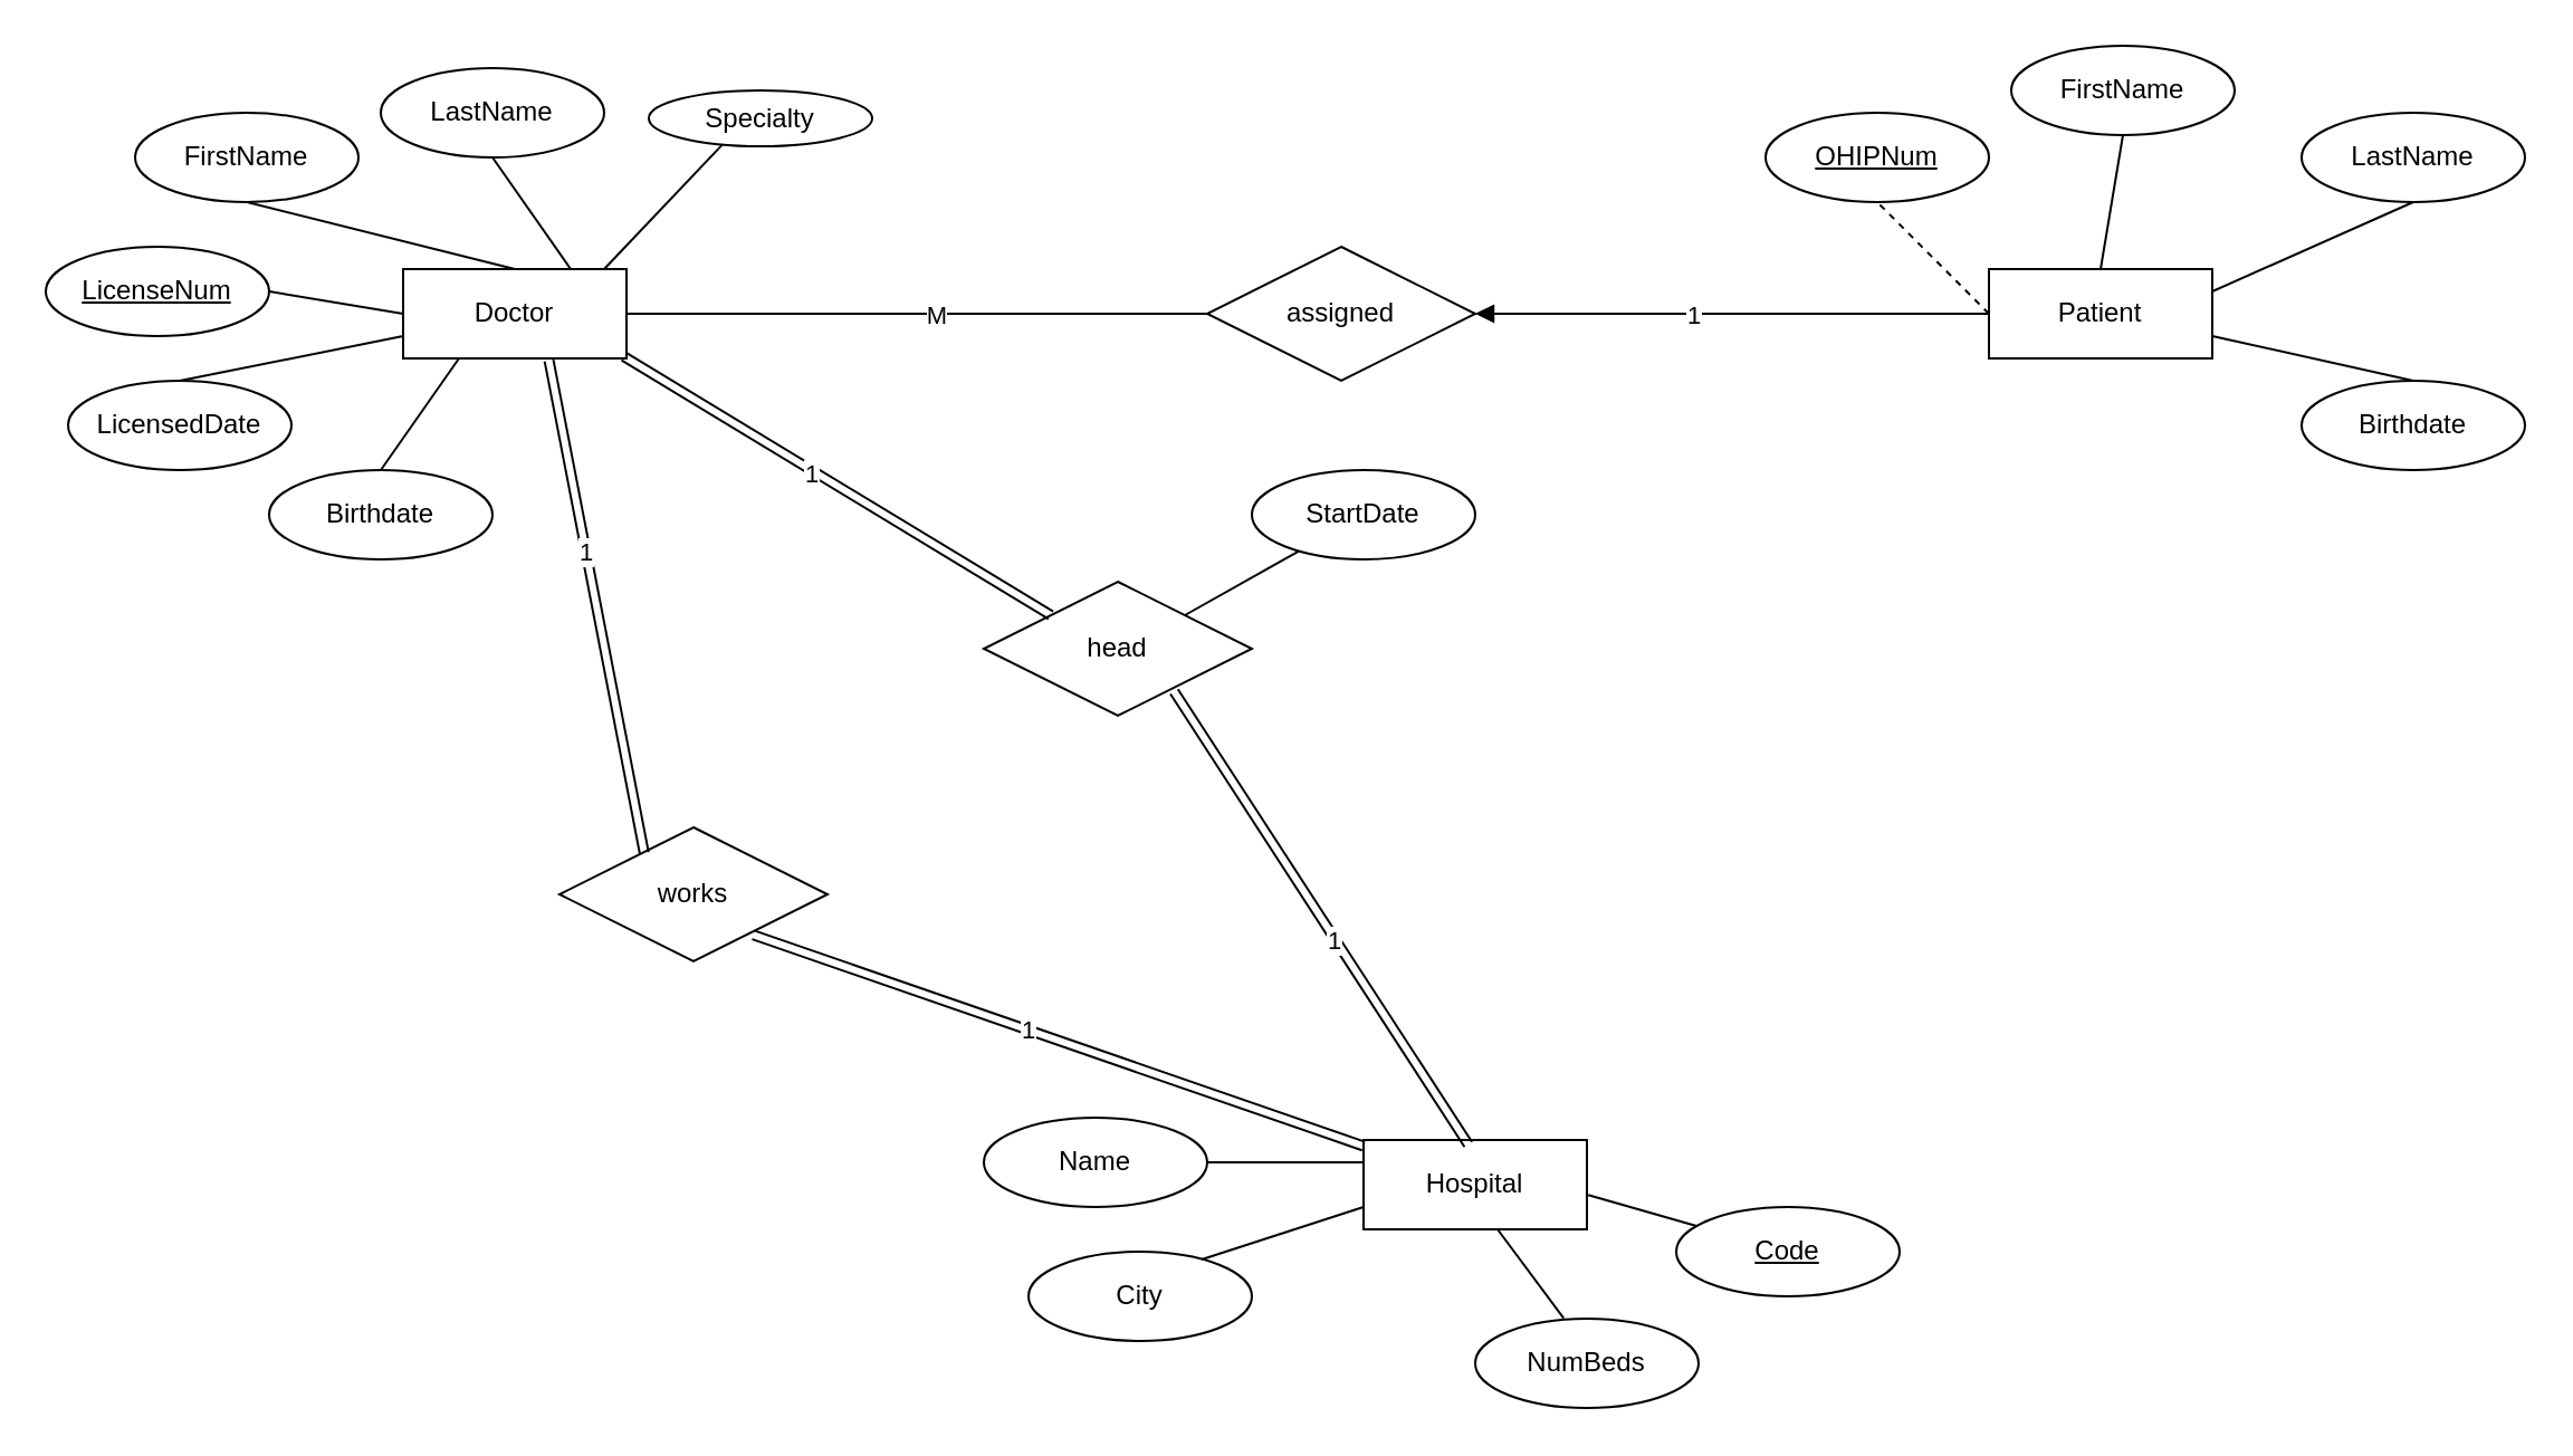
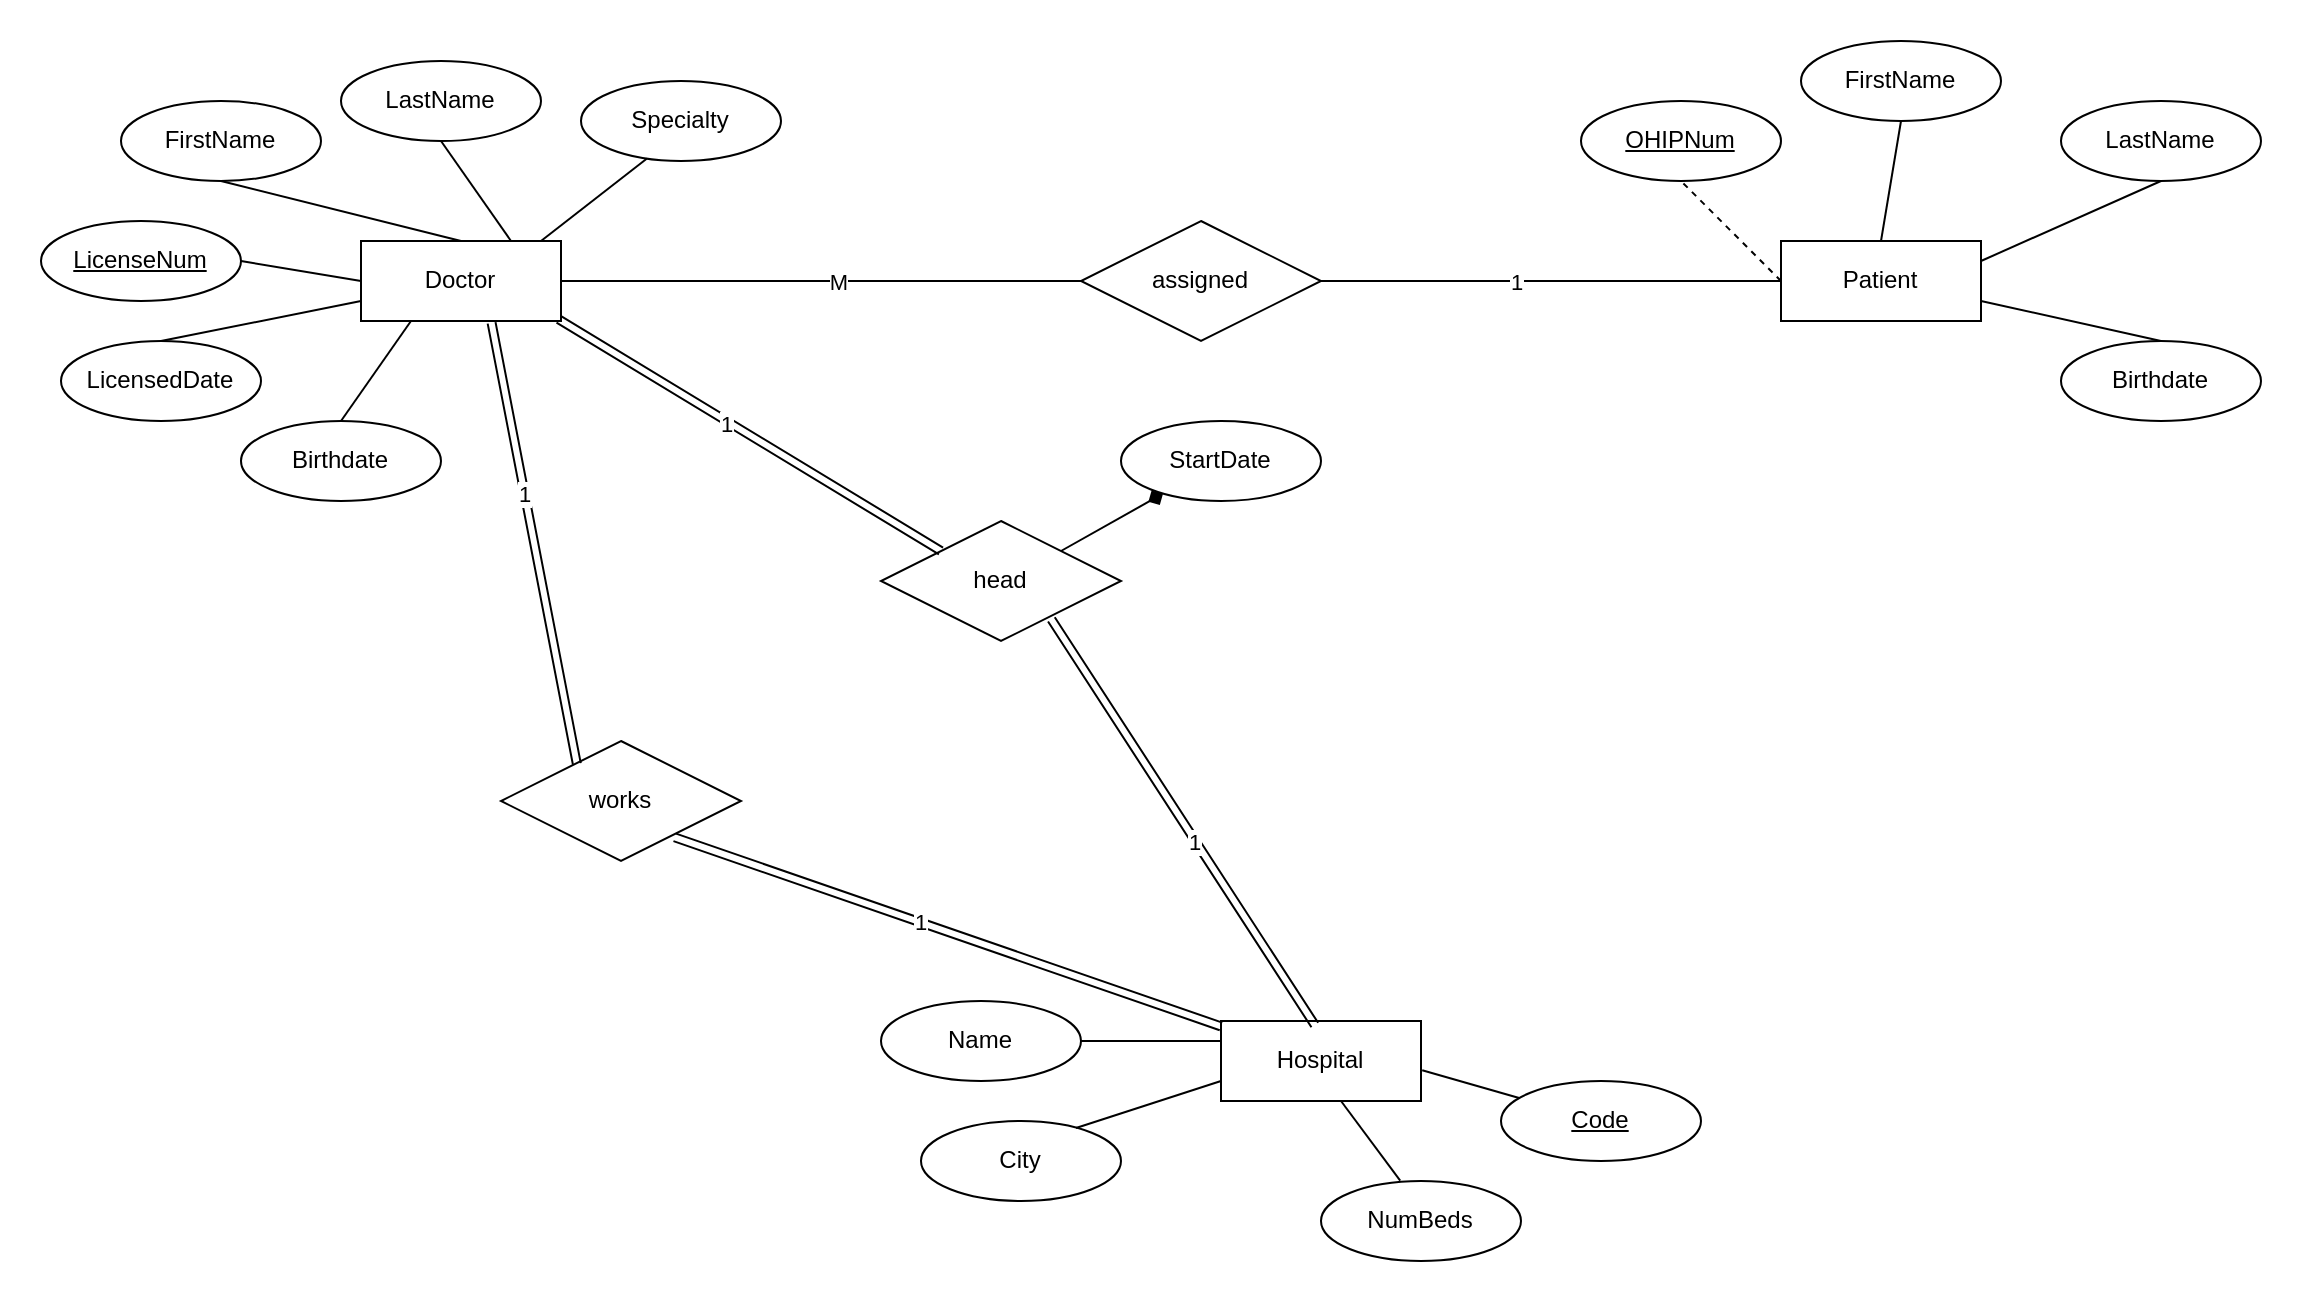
- <mxCell id="6" value="Specialty" style="ellipse;whiteSpace=wrap;html=1;align=center;" parent="1" vertex="1"><mxGeometry x="290" y="40" width="100" height="25" as="geometry" /></mxCell>
+ <mxCell id="6" value="Specialty" style="ellipse;whiteSpace=wrap;html=1;align=center;" parent="1" vertex="1"><mxGeometry x="290" y="40" width="100" height="40" as="geometry" /></mxCell>
- <mxCell id="41" value="" style="endArrow=block;html=1;rounded=0;entryX=1;entryY=0.5;entryDx=0;entryDy=0;exitX=0;exitY=0.5;exitDx=0;exitDy=0;" edge="1" parent="1" source="15" target="38"><mxGeometry width="50" height="50" relative="1" as="geometry"><mxPoint x="540" y="270" as="sourcePoint" /><mxPoint x="590" y="220" as="targetPoint" /></mxGeometry></mxCell>
+ <mxCell id="41" value="" style="endArrow=none;html=1;rounded=0;entryX=1;entryY=0.5;entryDx=0;entryDy=0;exitX=0;exitY=0.5;exitDx=0;exitDy=0;" edge="1" parent="1" source="15" target="38"><mxGeometry width="50" height="50" relative="1" as="geometry"><mxPoint x="540" y="270" as="sourcePoint" /><mxPoint x="590" y="220" as="targetPoint" /></mxGeometry></mxCell>
- <mxCell id="47" value="" style="endArrow=none;html=1;rounded=0;exitX=1;exitY=0;exitDx=0;exitDy=0;" edge="1" parent="1" source="43" target="46"><mxGeometry width="50" height="50" relative="1" as="geometry"><mxPoint x="480" y="280" as="sourcePoint" /><mxPoint x="530" y="230" as="targetPoint" /></mxGeometry></mxCell>
+ <mxCell id="47" value="" style="endArrow=diamond;html=1;rounded=0;exitX=1;exitY=0;exitDx=0;exitDy=0;" edge="1" parent="1" source="43" target="46"><mxGeometry width="50" height="50" relative="1" as="geometry"><mxPoint x="480" y="280" as="sourcePoint" /><mxPoint x="530" y="230" as="targetPoint" /></mxGeometry></mxCell>
